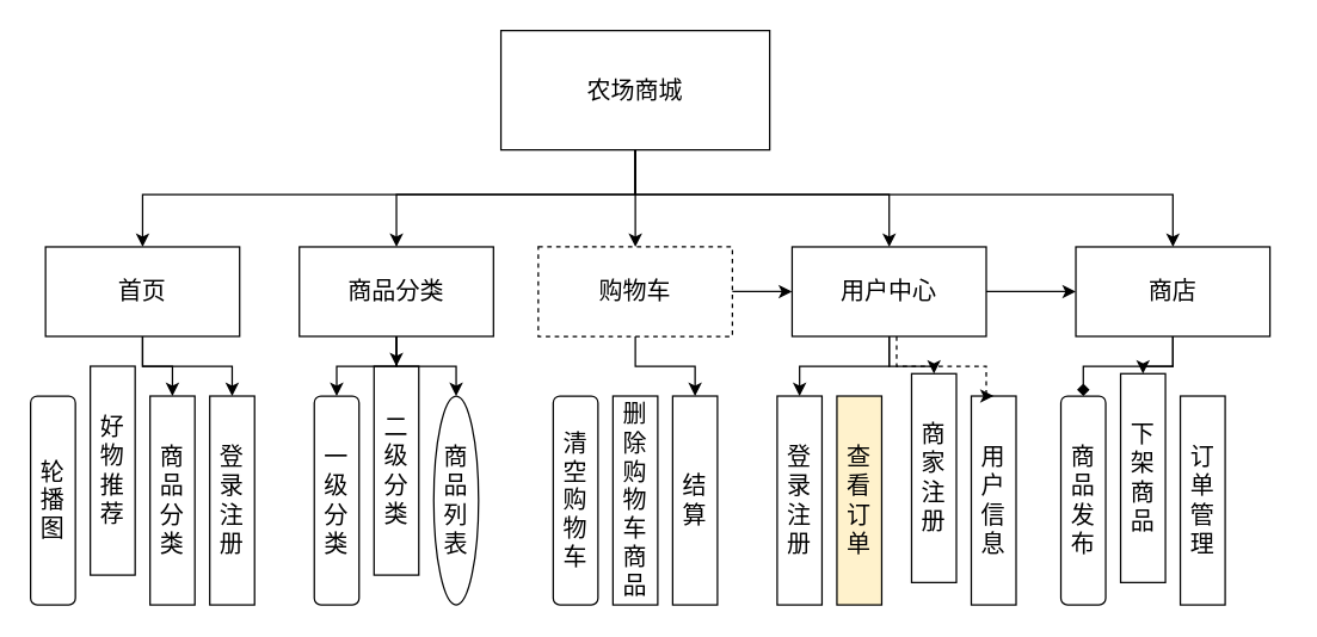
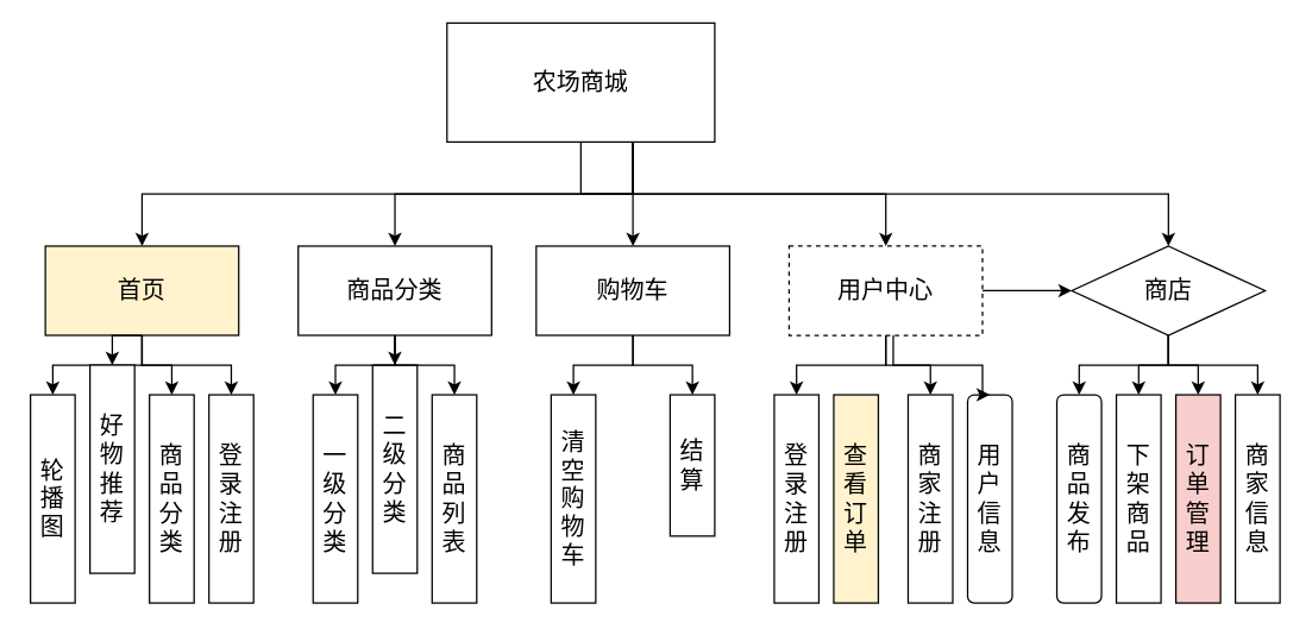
- <mxCell id="7" value="&lt;font style=&quot;font-size: 16px;&quot;&gt;农场商城&lt;/font&gt;" style="rounded=0;whiteSpace=wrap;html=1;" parent="1" vertex="1"><mxGeometry x="335" y="20" width="180" height="80" as="geometry" /></mxCell>
+ <mxCell id="7" value="&lt;font style=&quot;font-size: 16px;&quot;&gt;农场商城&lt;/font&gt;" style="rounded=0;whiteSpace=wrap;html=1;" parent="1" vertex="1"><mxGeometry x="300" y="15" width="180" height="80" as="geometry" /></mxCell>
- <mxCell id="44" value="&lt;font style=&quot;font-size: 16px;&quot;&gt;首页&lt;/font&gt;" style="rounded=0;whiteSpace=wrap;html=1;" parent="43" vertex="1"><mxGeometry x="10" width="130" height="60" as="geometry" /></mxCell>
+ <mxCell id="44" value="&lt;font style=&quot;font-size: 16px;&quot;&gt;首页&lt;/font&gt;" style="rounded=0;whiteSpace=wrap;html=1;fillColor=#fff2cc;" parent="43" vertex="1"><mxGeometry x="10" width="130" height="60" as="geometry" /></mxCell>
- <mxCell id="29" value="购物车" style="rounded=0;whiteSpace=wrap;html=1;fontSize=16;dashed=1;" parent="28" vertex="1"><mxGeometry width="130" height="60" as="geometry" /></mxCell>
+ <mxCell id="29" value="购物车" style="rounded=0;whiteSpace=wrap;html=1;fontSize=16;" parent="28" vertex="1"><mxGeometry width="130" height="60" as="geometry" /></mxCell>
- <mxCell id="31" style="edgeStyle=orthogonalEdgeStyle;rounded=0;orthogonalLoop=1;jettySize=auto;html=1;" parent="28" source="29" target="9" edge="1"><mxGeometry relative="1" as="geometry" /></mxCell>
+ <mxCell id="31" style="edgeStyle=orthogonalEdgeStyle;rounded=0;orthogonalLoop=1;jettySize=auto;html=1;entryX=0.5;entryY=0;entryDx=0;entryDy=0;" parent="28" source="29" target="30" edge="1"><mxGeometry relative="1" as="geometry" /></mxCell>
- <mxCell id="9" value="用户中心" style="rounded=0;whiteSpace=wrap;html=1;fontSize=16;" parent="8" vertex="1"><mxGeometry x="10" width="130" height="60" as="geometry" /></mxCell>
+ <mxCell id="9" value="用户中心" style="rounded=0;whiteSpace=wrap;html=1;fontSize=16;dashed=1;" parent="8" vertex="1"><mxGeometry x="10" width="130" height="60" as="geometry" /></mxCell>
- <mxCell id="21" value="商店" style="rounded=0;whiteSpace=wrap;html=1;fontSize=16;" vertex="1" parent="18"><mxGeometry x="10" width="130" height="60" as="geometry" /></mxCell>
+ <mxCell id="21" value="商店" style="rhombus;whiteSpace=wrap;html=1;fontSize=16;" vertex="1" parent="18"><mxGeometry x="10" width="130" height="60" as="geometry" /></mxCell>
+ <mxCell id="48" style="edgeStyle=orthogonalEdgeStyle;rounded=0;orthogonalLoop=1;jettySize=auto;html=1;exitX=0.5;exitY=1;exitDx=0;exitDy=0;entryX=0.5;entryY=0;entryDx=0;entryDy=0;" parent="43" source="44" target="47" edge="1"><mxGeometry relative="1" as="geometry" /></mxCell>
+ <mxCell id="46" style="edgeStyle=orthogonalEdgeStyle;rounded=0;orthogonalLoop=1;jettySize=auto;html=1;" parent="43" source="44" target="45" edge="1"><mxGeometry relative="1" as="geometry" /></mxCell>
- <mxCell id="17" style="edgeStyle=orthogonalEdgeStyle;rounded=0;orthogonalLoop=1;jettySize=auto;html=1;entryX=0.5;entryY=0;entryDx=0;entryDy=0;dashed=1;" edge="1" parent="8" source="9" target="16"><mxGeometry relative="1" as="geometry"><mxPoint x="170" y="110" as="targetPoint" /><Array as="points"><mxPoint x="80" y="80" /><mxPoint x="140" y="80" /></Array></mxGeometry></mxCell>
+ <mxCell id="17" style="edgeStyle=orthogonalEdgeStyle;rounded=0;orthogonalLoop=1;jettySize=auto;html=1;entryX=0.5;entryY=0;entryDx=0;entryDy=0;" edge="1" parent="8" source="9" target="16"><mxGeometry relative="1" as="geometry"><mxPoint x="170" y="110" as="targetPoint" /><Array as="points"><mxPoint x="80" y="80" /><mxPoint x="140" y="80" /></Array></mxGeometry></mxCell>
+ <mxCell id="27" style="edgeStyle=orthogonalEdgeStyle;rounded=0;orthogonalLoop=1;jettySize=auto;html=1;entryX=0.5;entryY=0;entryDx=0;entryDy=0;" edge="1" parent="18" source="21" target="26"><mxGeometry relative="1" as="geometry" /></mxCell>
+ <mxCell id="25" style="edgeStyle=orthogonalEdgeStyle;rounded=0;orthogonalLoop=1;jettySize=auto;html=1;entryX=0.5;entryY=0;entryDx=0;entryDy=0;" edge="1" parent="18" source="21" target="24"><mxGeometry relative="1" as="geometry" /></mxCell>
- <mxCell id="20" style="edgeStyle=orthogonalEdgeStyle;rounded=0;orthogonalLoop=1;jettySize=auto;html=1;entryX=0.5;entryY=0;entryDx=0;entryDy=0;endArrow=diamond;" edge="1" parent="18" source="21" target="19"><mxGeometry relative="1" as="geometry" /></mxCell>
+ <mxCell id="20" style="edgeStyle=orthogonalEdgeStyle;rounded=0;orthogonalLoop=1;jettySize=auto;html=1;entryX=0.5;entryY=0;entryDx=0;entryDy=0;" edge="1" parent="18" source="21" target="19"><mxGeometry relative="1" as="geometry" /></mxCell>
- <mxCell id="12" value="商家注册" style="rounded=0;horizontal=1;html=1;whiteSpace=wrap;fontSize=16;flipH=0;" parent="8" vertex="1"><mxGeometry x="90" y="85" width="30" height="140" as="geometry" /></mxCell>
+ <mxCell id="12" value="商家注册" style="rounded=0;horizontal=1;html=1;whiteSpace=wrap;fontSize=16;flipH=0;" parent="8" vertex="1"><mxGeometry x="90" y="100" width="30" height="140" as="geometry" /></mxCell>
- <mxCell id="22" value="下架商品" style="rounded=0;horizontal=1;html=1;whiteSpace=wrap;fontSize=16;" vertex="1" parent="18"><mxGeometry x="40" y="85" width="30" height="140" as="geometry" /></mxCell>
+ <mxCell id="22" value="下架商品" style="rounded=0;horizontal=1;html=1;whiteSpace=wrap;fontSize=16;" vertex="1" parent="18"><mxGeometry x="40" y="100" width="30" height="140" as="geometry" /></mxCell>
- <mxCell id="45" value="轮播图" style="horizontal=1;html=1;whiteSpace=wrap;fontSize=16;rounded=1;" parent="43" vertex="1"><mxGeometry y="100" width="30" height="140" as="geometry" /></mxCell>
+ <mxCell id="45" value="轮播图" style="rounded=0;horizontal=1;html=1;whiteSpace=wrap;fontSize=16;" parent="43" vertex="1"><mxGeometry y="100" width="30" height="140" as="geometry" /></mxCell>
- <mxCell id="39" value="一级分类" style="horizontal=1;html=1;whiteSpace=wrap;fontSize=16;rounded=1;" parent="35" vertex="1"><mxGeometry x="10" y="100" width="30" height="140" as="geometry" /></mxCell>
+ <mxCell id="39" value="一级分类" style="rounded=0;horizontal=1;html=1;whiteSpace=wrap;fontSize=16;" parent="35" vertex="1"><mxGeometry x="10" y="100" width="30" height="140" as="geometry" /></mxCell>
- <mxCell id="41" value="商品列表" style="ellipse;horizontal=1;html=1;whiteSpace=wrap;fontSize=16;" parent="35" vertex="1"><mxGeometry x="90" y="100" width="30" height="140" as="geometry" /></mxCell>
+ <mxCell id="41" value="商品列表" style="rounded=0;horizontal=1;html=1;whiteSpace=wrap;fontSize=16;" parent="35" vertex="1"><mxGeometry x="90" y="100" width="30" height="140" as="geometry" /></mxCell>
- <mxCell id="30" value="清空购物车" style="horizontal=1;html=1;whiteSpace=wrap;fontSize=16;rounded=1;" parent="28" vertex="1"><mxGeometry x="10" y="100" width="30" height="140" as="geometry" /></mxCell>
+ <mxCell id="30" value="清空购物车" style="rounded=0;horizontal=1;html=1;whiteSpace=wrap;fontSize=16;" parent="28" vertex="1"><mxGeometry x="10" y="100" width="30" height="140" as="geometry" /></mxCell>
- <mxCell id="32" value="删除购物车商品" style="rounded=0;horizontal=1;html=1;whiteSpace=wrap;fontSize=16;" parent="28" vertex="1"><mxGeometry x="50" y="100" width="30" height="140" as="geometry" /></mxCell>
- <mxCell id="33" value="结算" style="rounded=0;horizontal=1;html=1;whiteSpace=wrap;fontSize=16;" parent="28" vertex="1"><mxGeometry x="90" y="100" width="30" height="140" as="geometry" /></mxCell>
+ <mxCell id="33" value="结算" style="rounded=0;horizontal=1;html=1;whiteSpace=wrap;fontSize=16;" parent="28" vertex="1"><mxGeometry x="90" y="100" width="30" height="95" as="geometry" /></mxCell>
- <mxCell id="16" value="用户信息" style="rounded=0;horizontal=1;html=1;whiteSpace=wrap;fontSize=16;flipH=0;" vertex="1" parent="8"><mxGeometry x="130" y="100" width="30" height="140" as="geometry" /></mxCell>
+ <mxCell id="16" value="用户信息" style="horizontal=1;html=1;whiteSpace=wrap;fontSize=16;flipH=0;rounded=1;" vertex="1" parent="8"><mxGeometry x="130" y="100" width="30" height="140" as="geometry" /></mxCell>
- <mxCell id="24" value="订单管理" style="rounded=0;horizontal=1;html=1;whiteSpace=wrap;fontSize=16;" vertex="1" parent="18"><mxGeometry x="80" y="100" width="30" height="140" as="geometry" /></mxCell>
+ <mxCell id="24" value="订单管理" style="rounded=0;horizontal=1;html=1;whiteSpace=wrap;fontSize=16;fillColor=#f8cecc;" vertex="1" parent="18"><mxGeometry x="80" y="100" width="30" height="140" as="geometry" /></mxCell>
+ <mxCell id="26" value="商家信息" style="rounded=0;horizontal=1;html=1;whiteSpace=wrap;fontSize=16;" vertex="1" parent="18"><mxGeometry x="120" y="100" width="30" height="140" as="geometry" /></mxCell>
